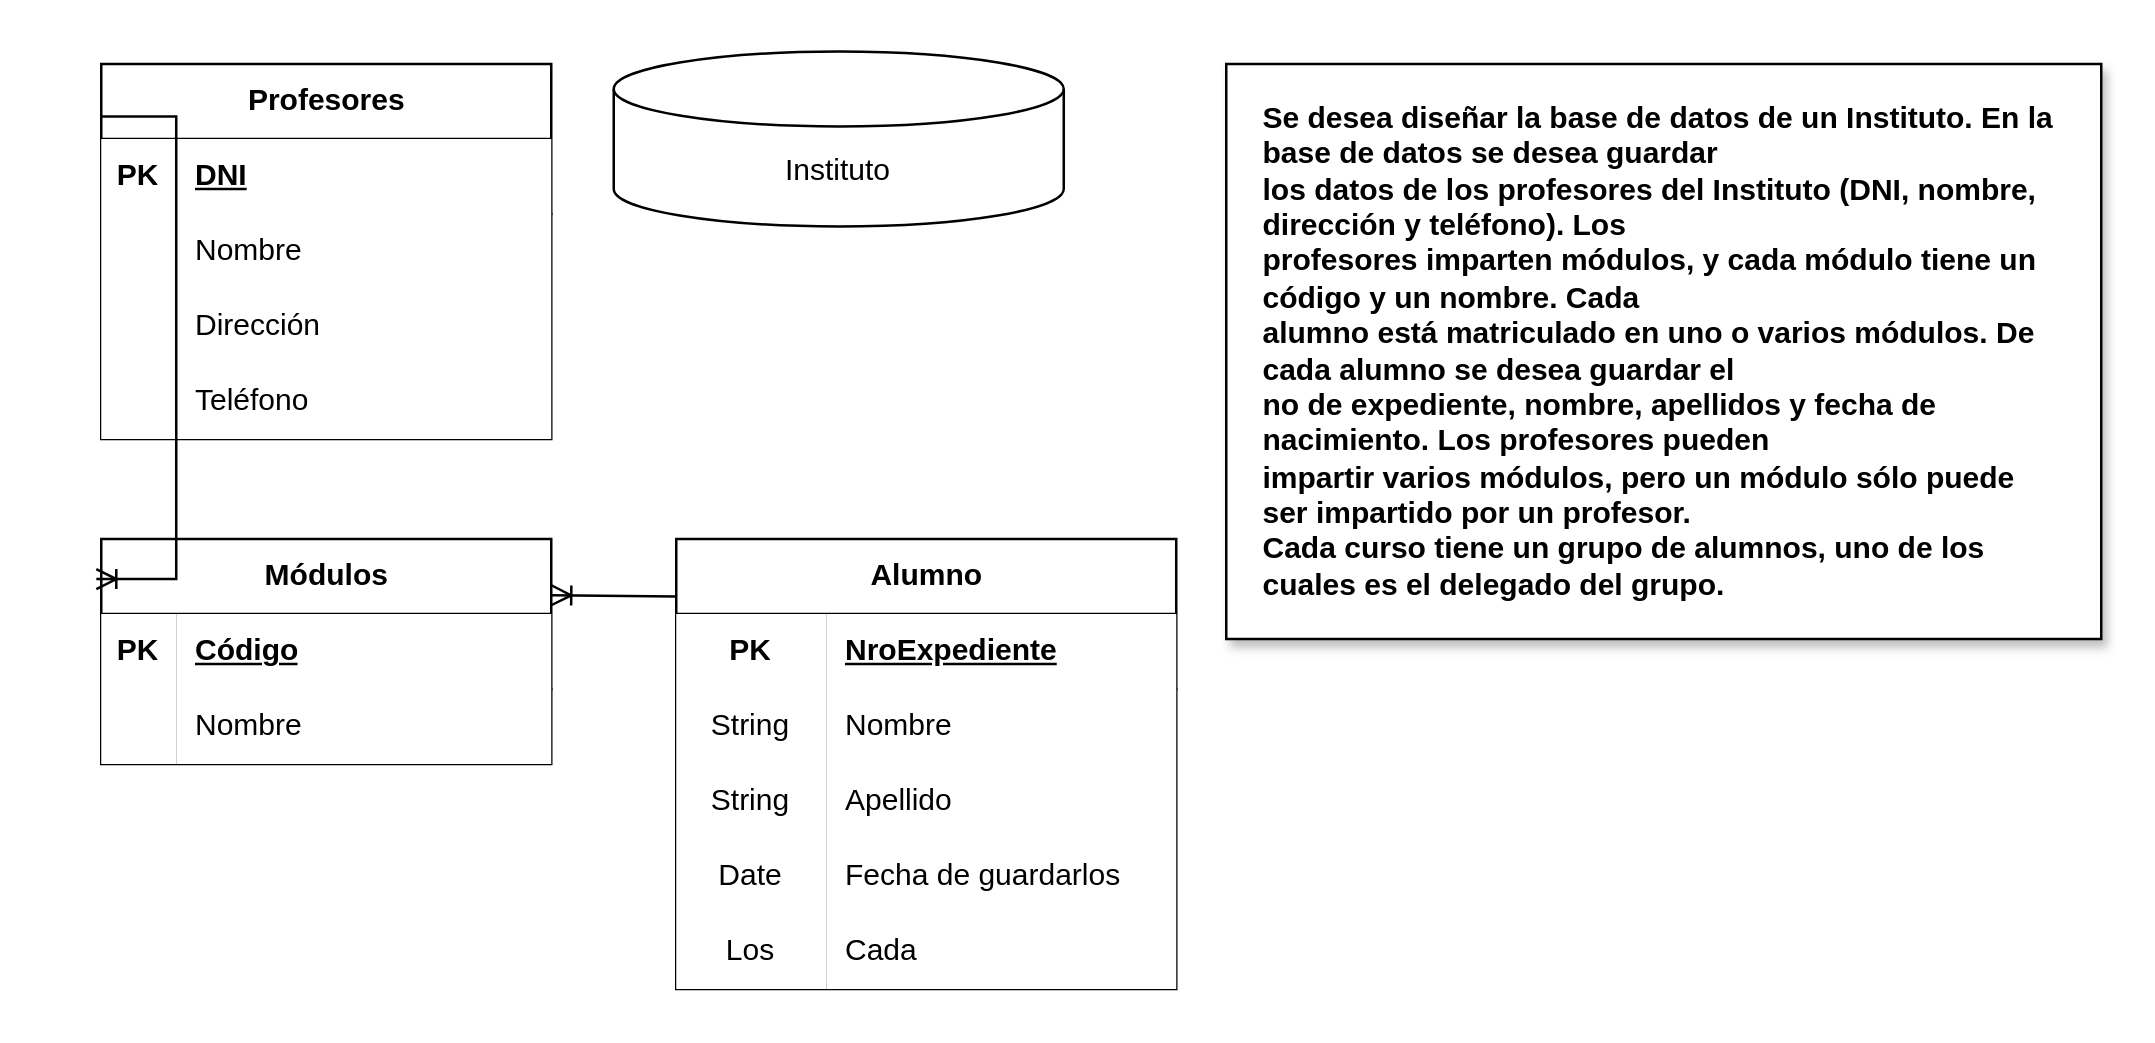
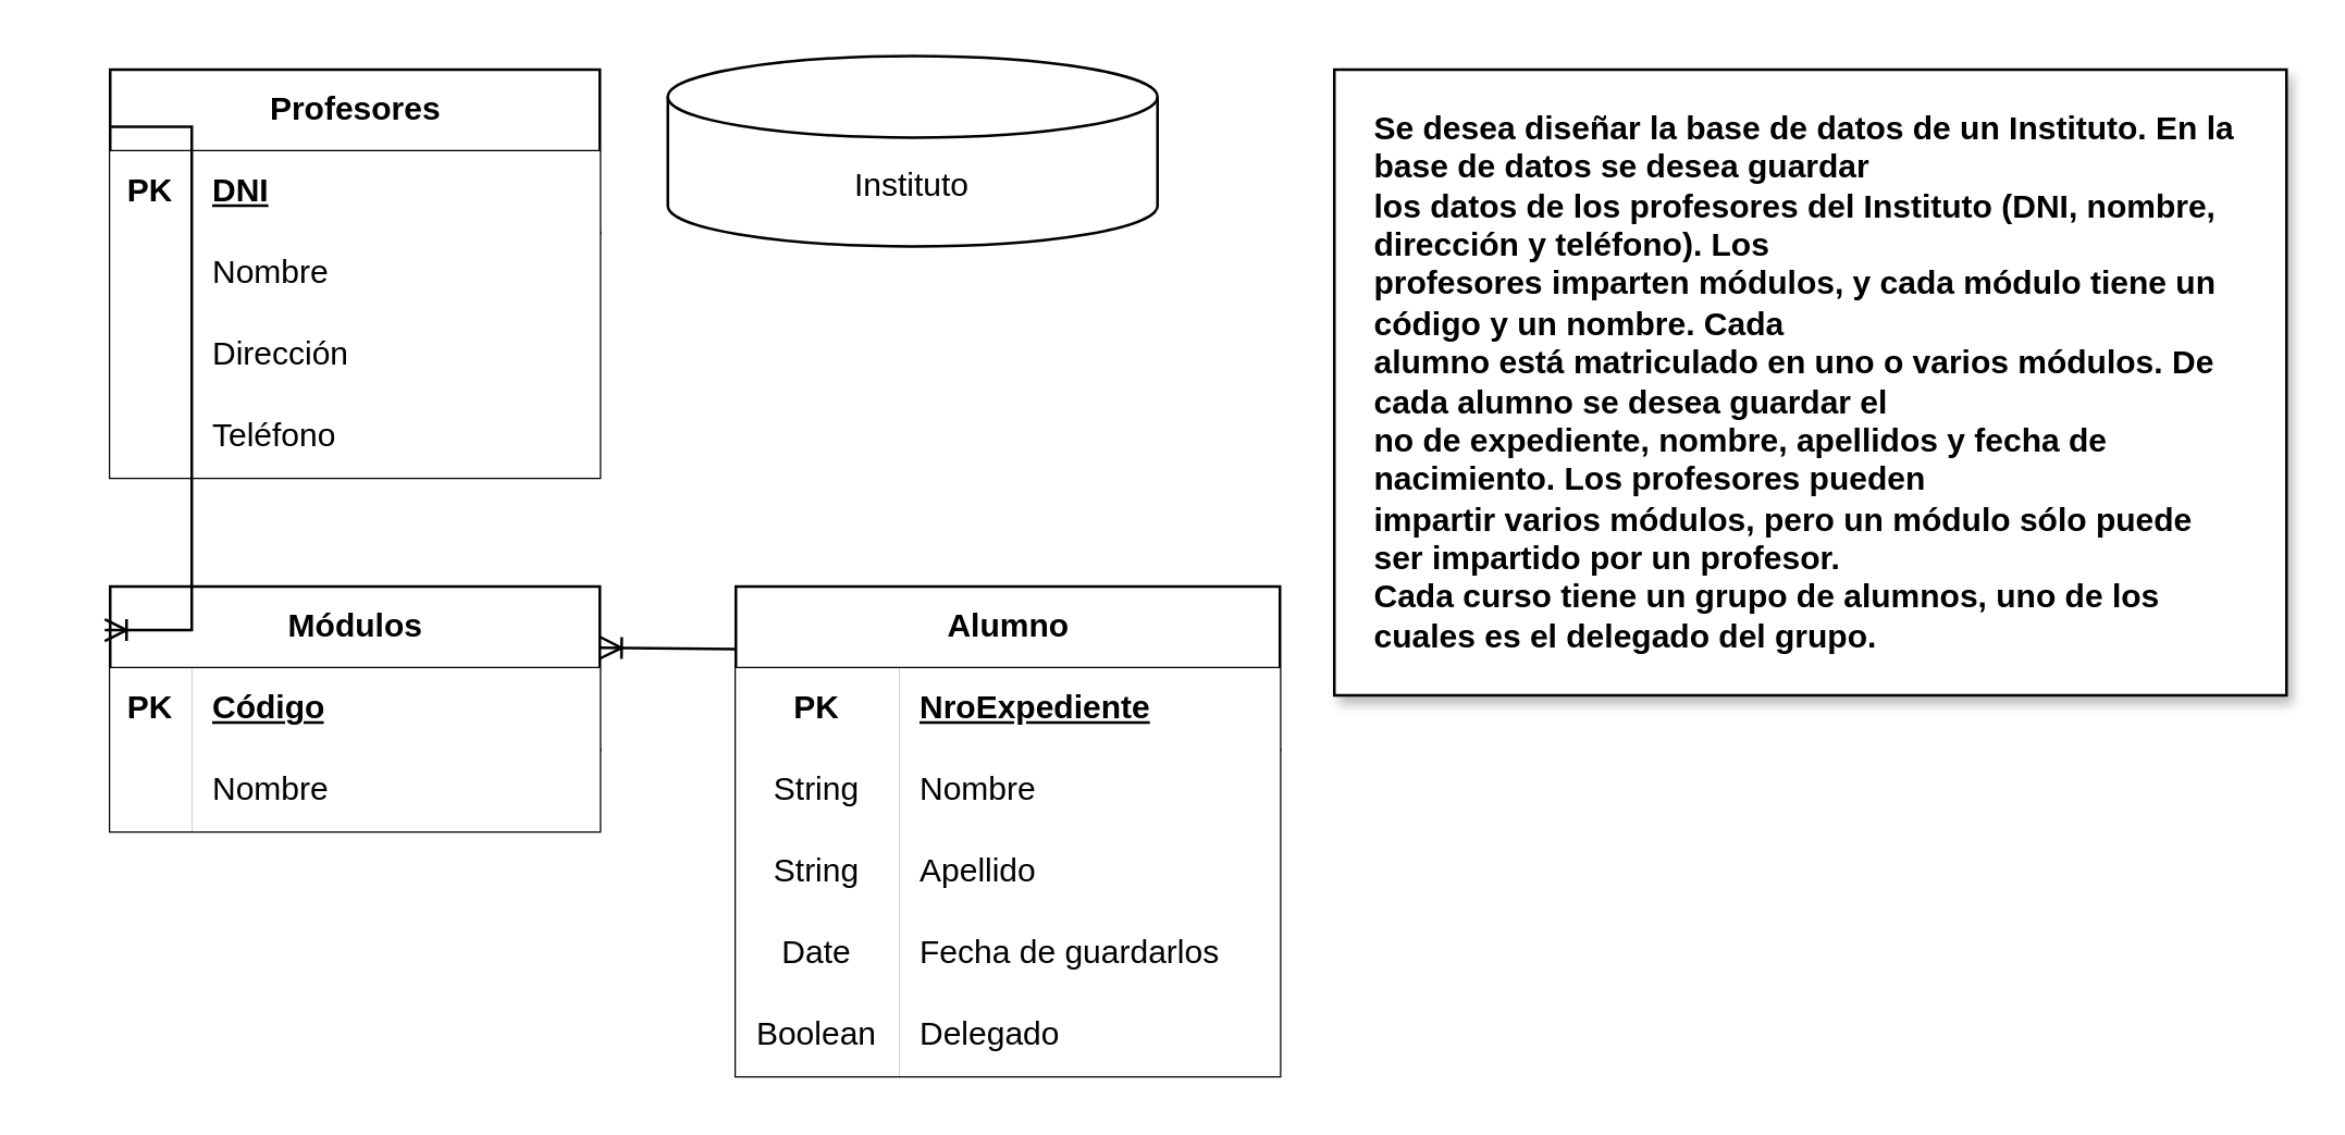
- <mxCell id="37" value="Los" style="shape=partialRectangle;connectable=0;top=0;left=0;bottom=0;right=0;editable=1;overflow=hidden;whiteSpace=wrap;html=1;" vertex="1" parent="36"><mxGeometry width="60" height="30" as="geometry"><mxRectangle width="60" height="30" as="alternateBounds" /></mxGeometry></mxCell>
+ <mxCell id="37" value="Boolean" style="shape=partialRectangle;connectable=0;top=0;left=0;bottom=0;right=0;editable=1;overflow=hidden;whiteSpace=wrap;html=1;" vertex="1" parent="36"><mxGeometry width="60" height="30" as="geometry"><mxRectangle width="60" height="30" as="alternateBounds" /></mxGeometry></mxCell>
- <mxCell id="38" value="Cada" style="shape=partialRectangle;connectable=0;top=0;left=0;bottom=0;right=0;align=left;spacingLeft=6;overflow=hidden;whiteSpace=wrap;html=1;" vertex="1" parent="36"><mxGeometry x="60" width="140" height="30" as="geometry"><mxRectangle width="140" height="30" as="alternateBounds" /></mxGeometry></mxCell>
+ <mxCell id="38" value="Delegado" style="shape=partialRectangle;connectable=0;top=0;left=0;bottom=0;right=0;align=left;spacingLeft=6;overflow=hidden;whiteSpace=wrap;html=1;" vertex="1" parent="36"><mxGeometry x="60" width="140" height="30" as="geometry"><mxRectangle width="140" height="30" as="alternateBounds" /></mxGeometry></mxCell>
